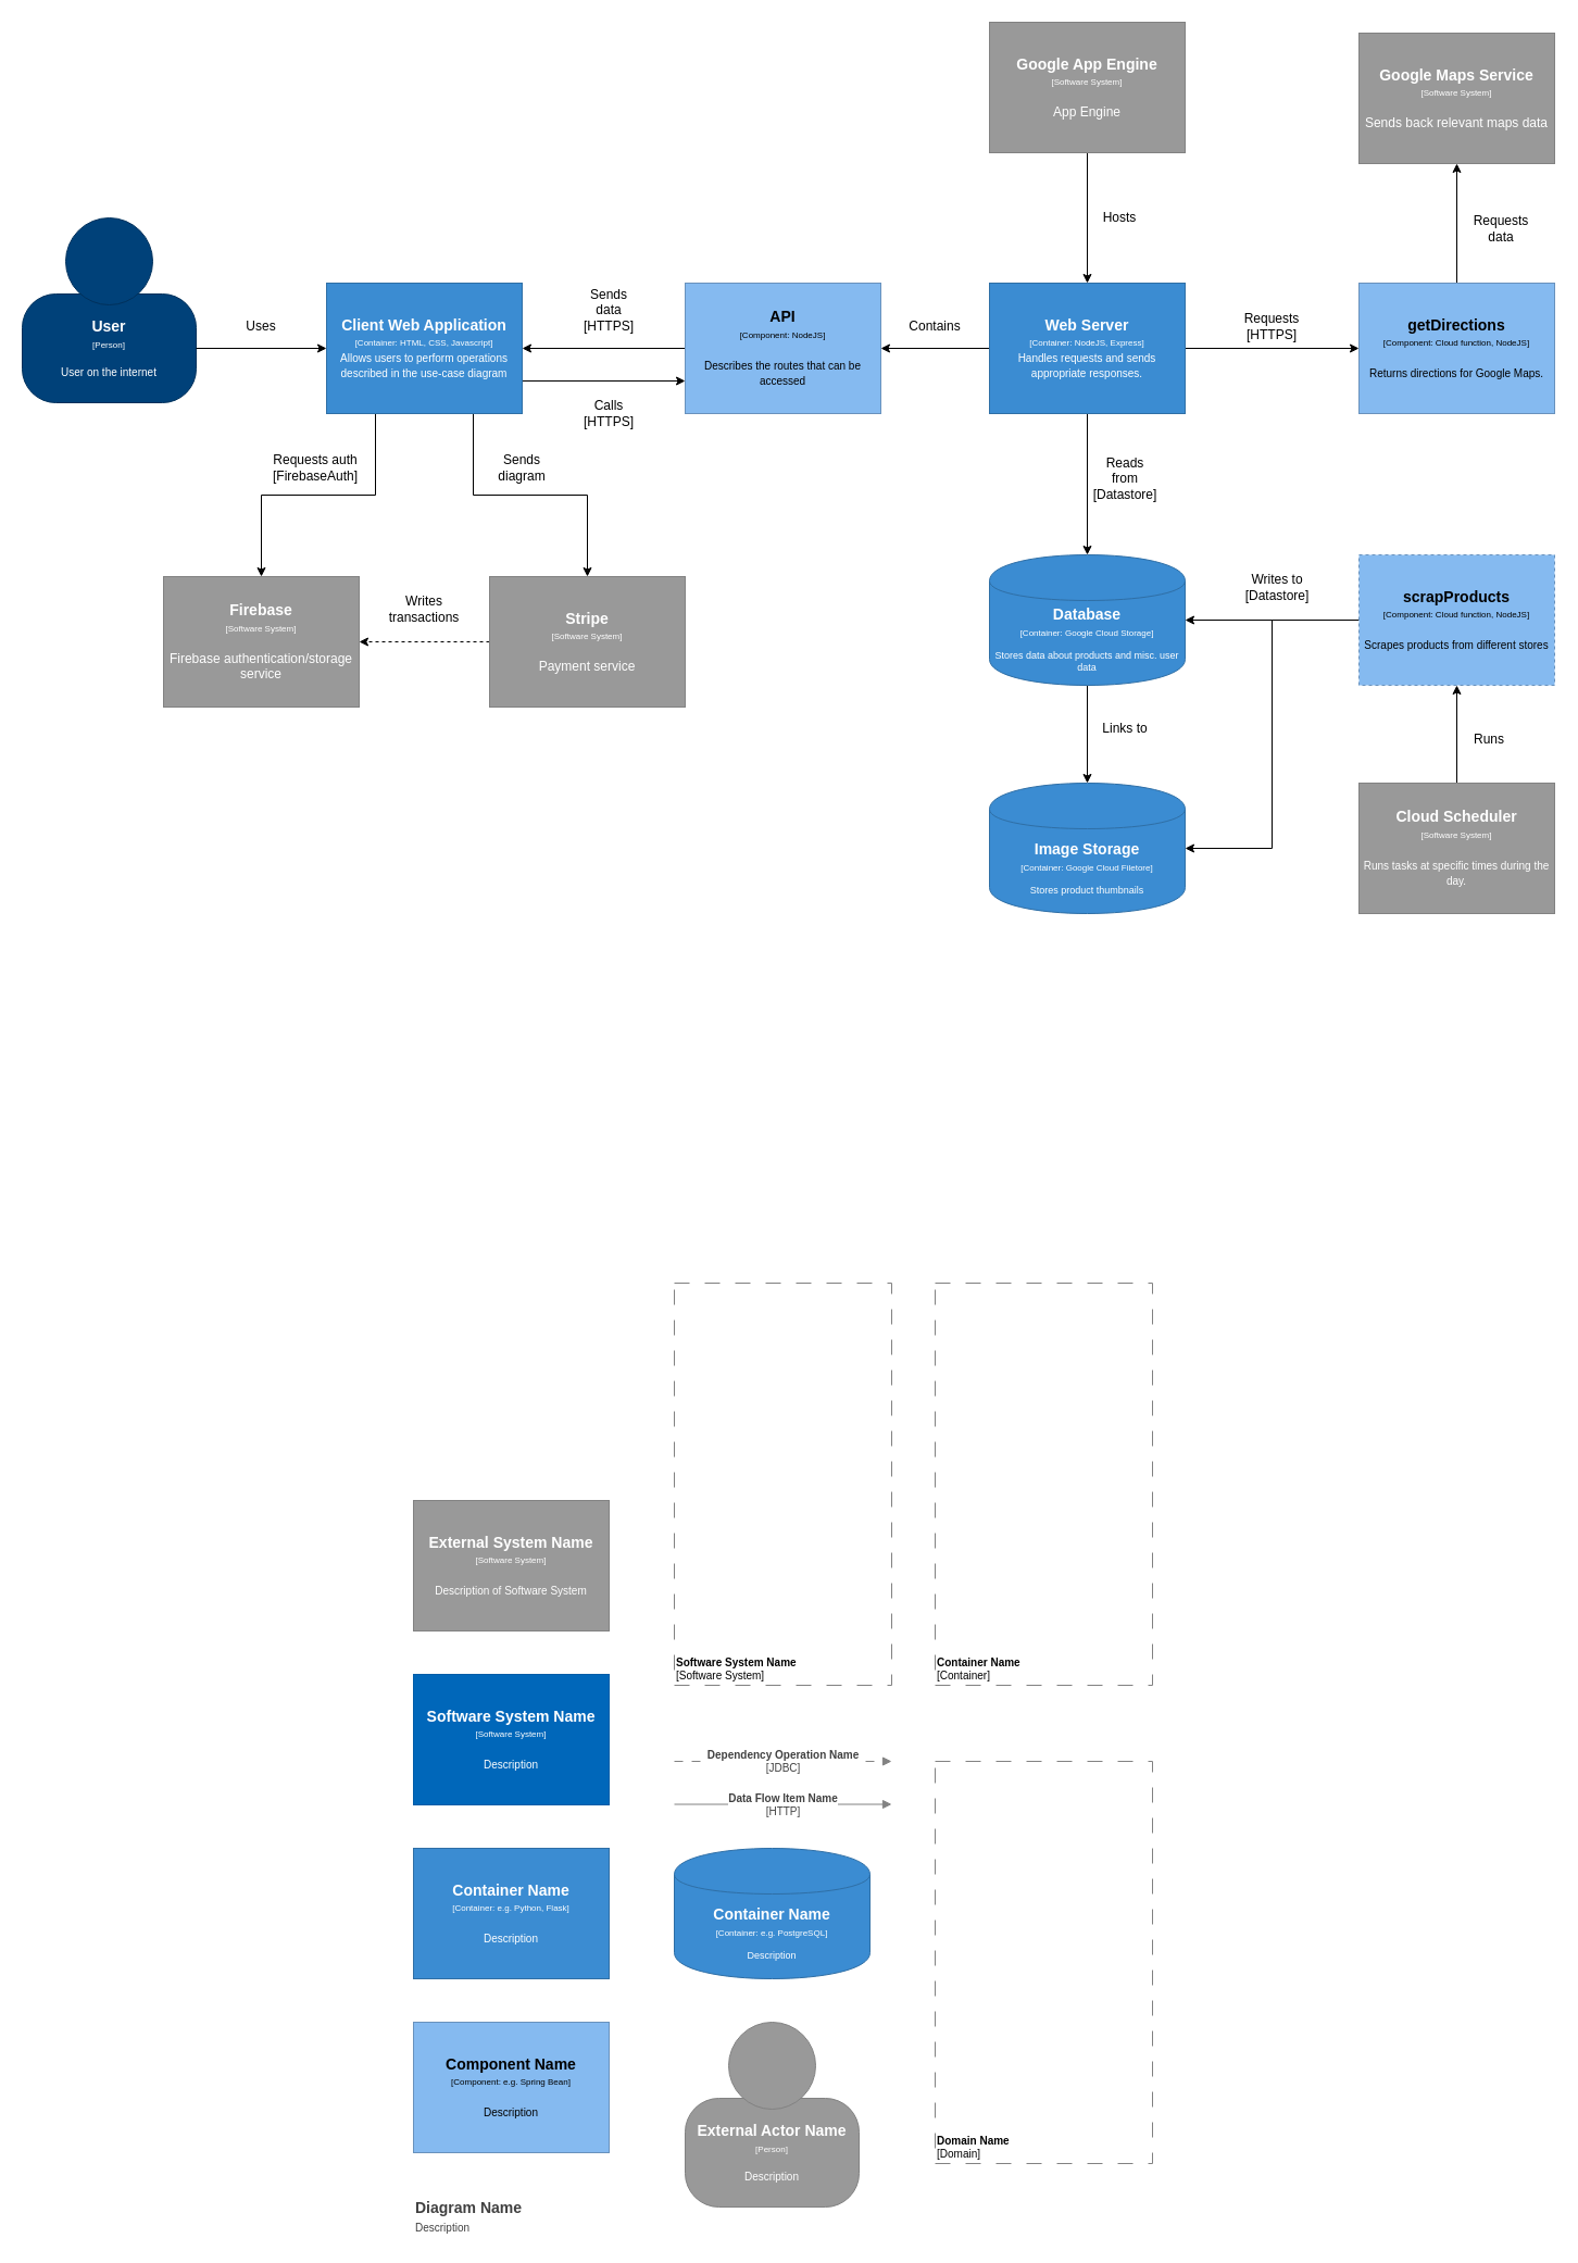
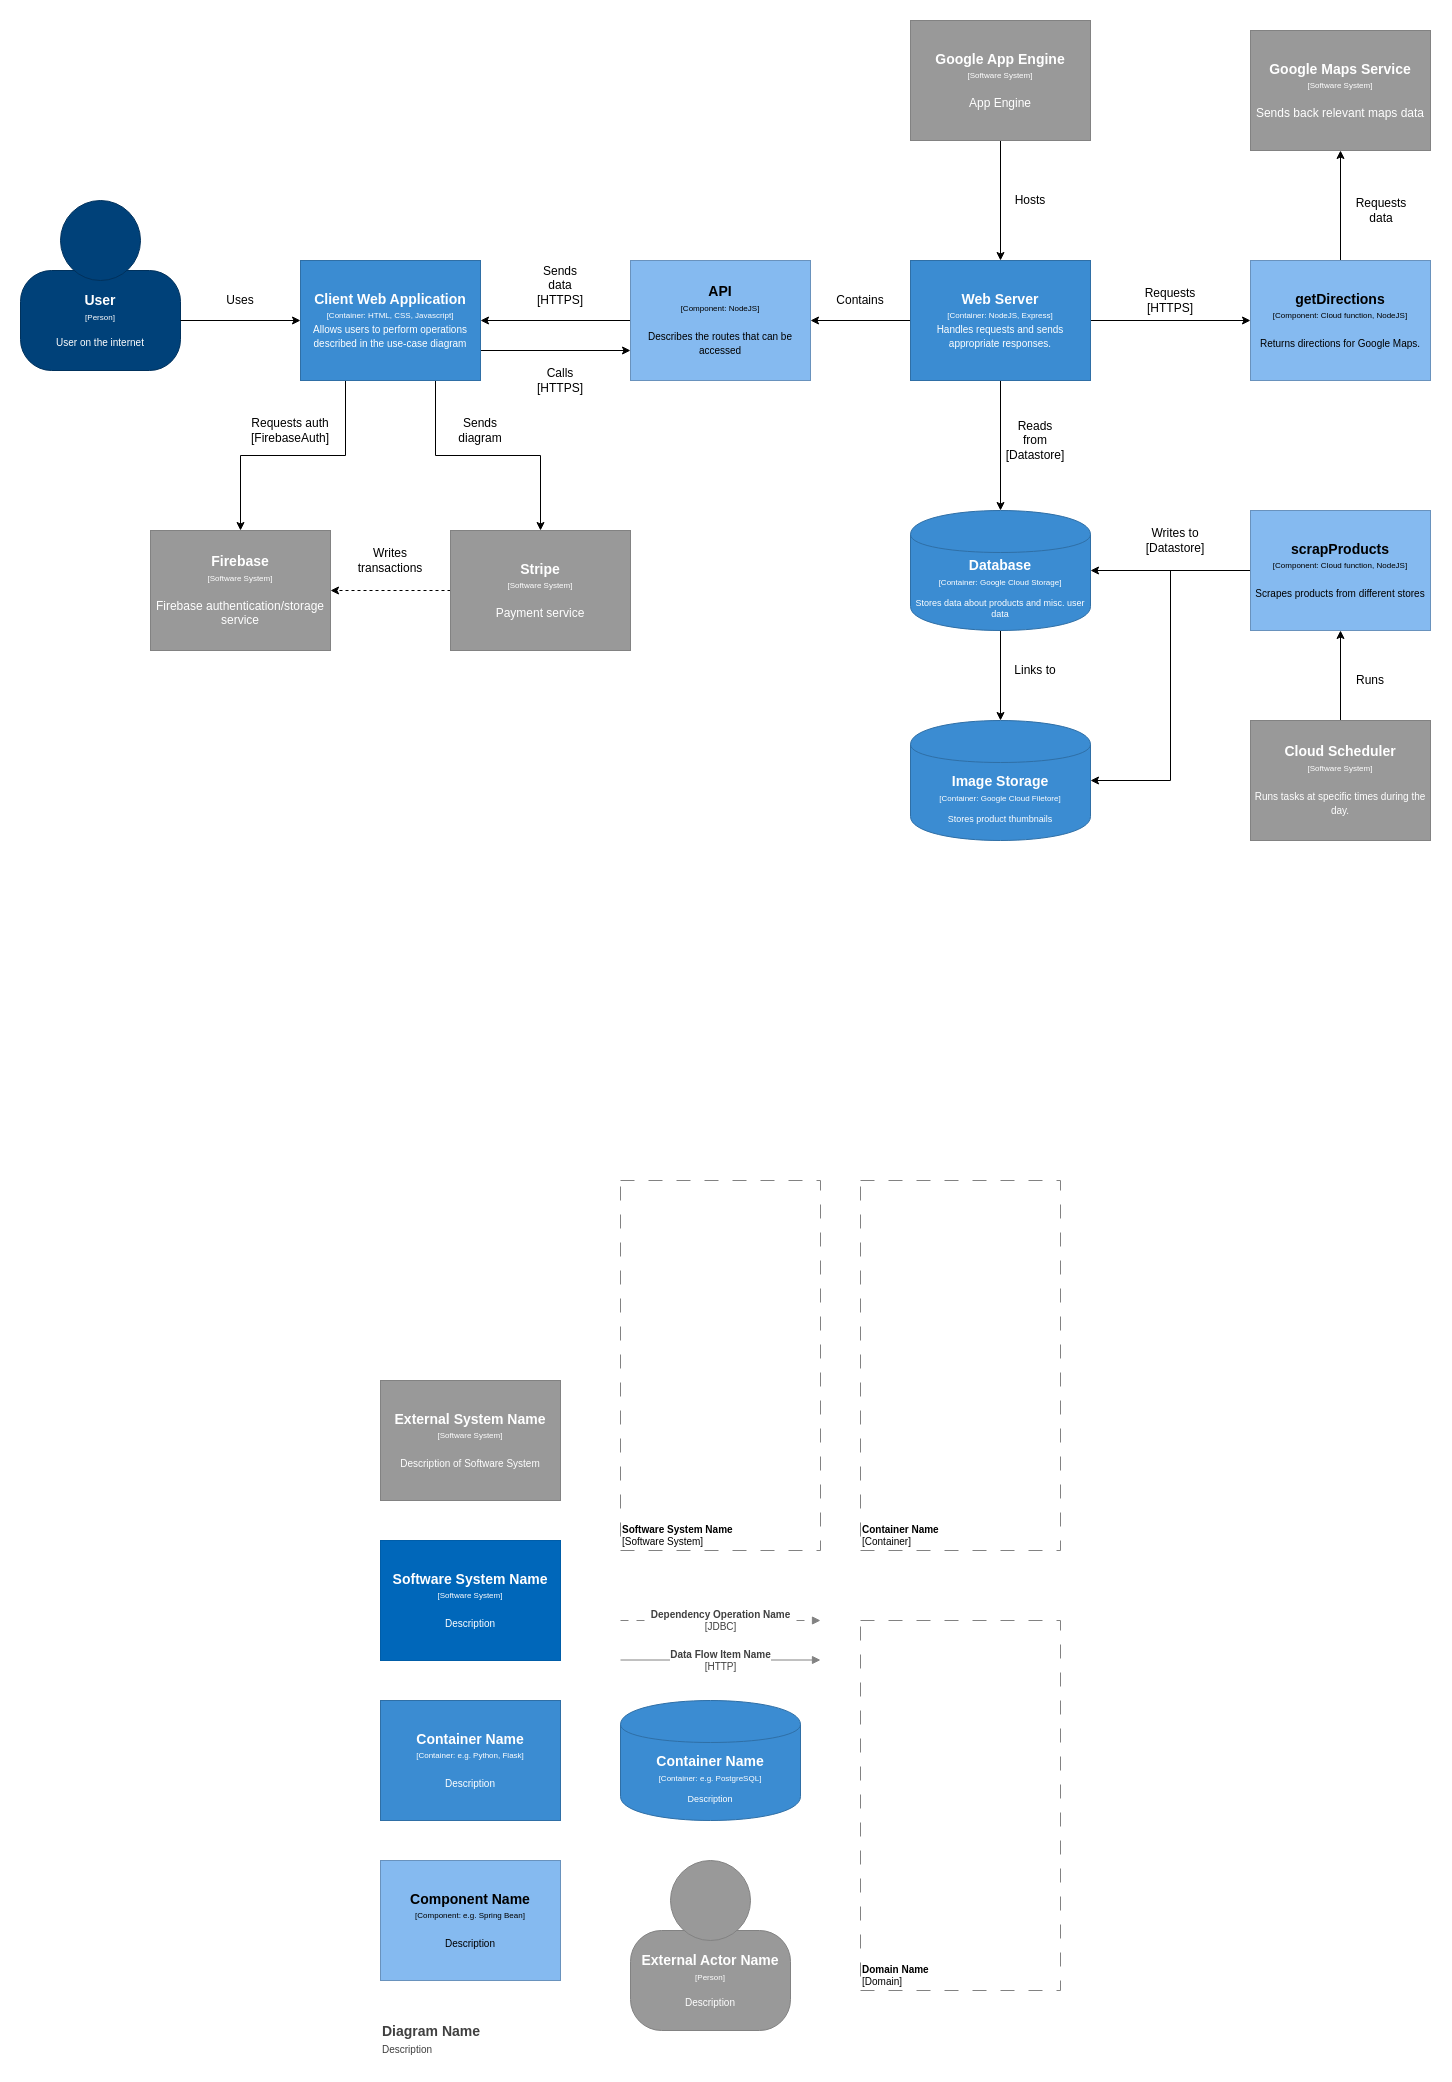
- <mxCell id="36" value="&lt;div&gt;&lt;span style=&quot;font-size: 14px&quot;&gt;&lt;b&gt;scrapProducts&lt;/b&gt;&lt;/span&gt;&lt;/div&gt;&lt;div&gt;&lt;span style=&quot;font-size: 8px&quot;&gt;[Component: Cloud function, NodeJS]&lt;/span&gt;&lt;/div&gt;&lt;div&gt;&lt;span style=&quot;font-size: 8px&quot;&gt;&lt;br&gt;&lt;/span&gt;&lt;/div&gt;&lt;div&gt;&lt;font size=&quot;1&quot;&gt;Scrapes products from different stores&lt;/font&gt;&lt;/div&gt;" style="rounded=0;whiteSpace=wrap;html=1;fillColor=#85baf0;fontColor=#000000;strokeColor=#6992BD;resizable=0;dashed=1;" parent="1" vertex="1"><mxGeometry x="1250" y="510" width="180" height="120" as="geometry" /></mxCell>
+ <mxCell id="36" value="&lt;div&gt;&lt;span style=&quot;font-size: 14px&quot;&gt;&lt;b&gt;scrapProducts&lt;/b&gt;&lt;/span&gt;&lt;/div&gt;&lt;div&gt;&lt;span style=&quot;font-size: 8px&quot;&gt;[Component: Cloud function, NodeJS]&lt;/span&gt;&lt;/div&gt;&lt;div&gt;&lt;span style=&quot;font-size: 8px&quot;&gt;&lt;br&gt;&lt;/span&gt;&lt;/div&gt;&lt;div&gt;&lt;font size=&quot;1&quot;&gt;Scrapes products from different stores&lt;/font&gt;&lt;/div&gt;" style="rounded=0;whiteSpace=wrap;html=1;fillColor=#85baf0;fontColor=#000000;strokeColor=#6992BD;resizable=0;" parent="1" vertex="1"><mxGeometry x="1250" y="510" width="180" height="120" as="geometry" /></mxCell>
